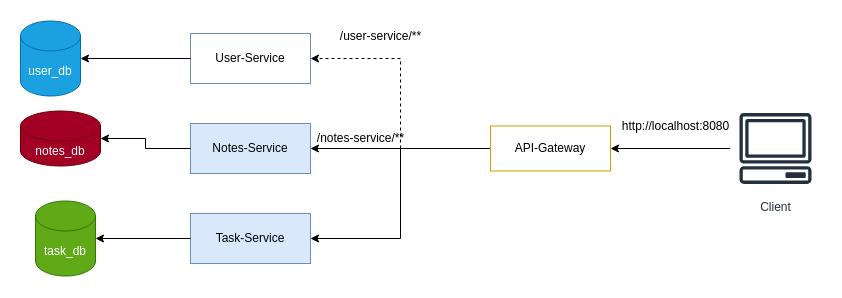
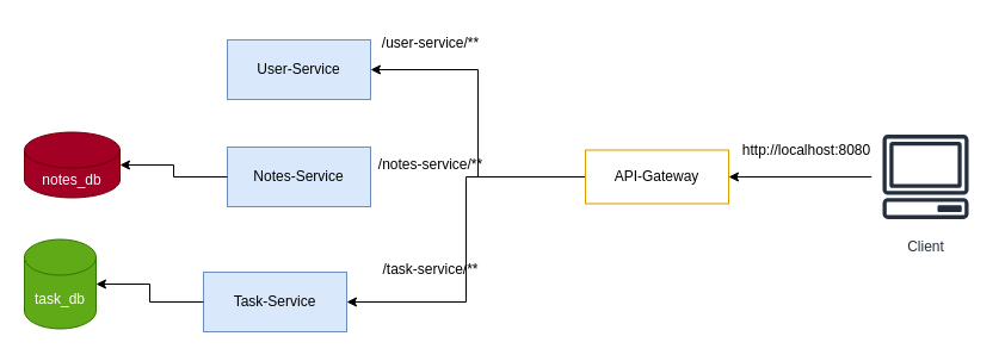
- <mxCell id="18" value="/user-service/**" style="text;html=1;align=center;verticalAlign=middle;resizable=0;points=[];autosize=1;strokeColor=none;fillColor=none;" vertex="1" parent="1"><mxGeometry x="330" y="20.5" width="100" height="30" as="geometry" /></mxCell>
+ <mxCell id="18" value="/user-service/**" style="text;html=1;align=center;verticalAlign=middle;resizable=0;points=[];autosize=1;strokeColor=none;fillColor=none;" vertex="1" parent="1"><mxGeometry x="310" y="20.5" width="100" height="30" as="geometry" /></mxCell>
- <mxCell id="9" value="user_db" style="shape=cylinder3;whiteSpace=wrap;html=1;boundedLbl=1;backgroundOutline=1;size=15;fillColor=#1ba1e2;fontColor=#ffffff;strokeColor=#006EAF;" vertex="1" parent="1"><mxGeometry x="20" y="20.5" width="60" height="75" as="geometry" /></mxCell>
- <mxCell id="12" style="edgeStyle=orthogonalEdgeStyle;rounded=0;orthogonalLoop=1;jettySize=auto;html=1;entryX=1;entryY=0.5;entryDx=0;entryDy=0;entryPerimeter=0;" edge="1" parent="1" source="2" target="9"><mxGeometry relative="1" as="geometry" /></mxCell>
- <mxCell id="2" value="User-Service" style="rounded=0;whiteSpace=wrap;html=1;fillColor=#ffffff;strokeColor=#6c8ebf;" vertex="1" parent="1"><mxGeometry x="190" y="33" width="120" height="50" as="geometry" /></mxCell>
+ <mxCell id="2" value="User-Service" style="rounded=0;whiteSpace=wrap;html=1;fillColor=#dae8fc;strokeColor=#6c8ebf;" vertex="1" parent="1"><mxGeometry x="190" y="33" width="120" height="50" as="geometry" /></mxCell>
- <mxCell id="5" style="edgeStyle=orthogonalEdgeStyle;rounded=0;orthogonalLoop=1;jettySize=auto;html=1;entryX=1;entryY=0.5;entryDx=0;entryDy=0;dashed=1;" edge="1" parent="1" source="8" target="2"><mxGeometry relative="1" as="geometry" /></mxCell>
+ <mxCell id="5" style="edgeStyle=orthogonalEdgeStyle;rounded=0;orthogonalLoop=1;jettySize=auto;html=1;entryX=1;entryY=0.5;entryDx=0;entryDy=0;" edge="1" parent="1" source="8" target="2"><mxGeometry relative="1" as="geometry" /></mxCell>
- <mxCell id="7" style="edgeStyle=orthogonalEdgeStyle;rounded=0;orthogonalLoop=1;jettySize=auto;html=1;entryX=1;entryY=0.5;entryDx=0;entryDy=0;" edge="1" parent="1" source="8" target="4"><mxGeometry relative="1" as="geometry" /></mxCell>
+ <mxCell id="20" value="/task-service/**" style="text;html=1;align=center;verticalAlign=middle;resizable=0;points=[];autosize=1;strokeColor=none;fillColor=none;" vertex="1" parent="1"><mxGeometry x="310" y="211" width="100" height="30" as="geometry" /></mxCell>
- <mxCell id="11" value="task_db" style="shape=cylinder3;whiteSpace=wrap;html=1;boundedLbl=1;backgroundOutline=1;size=15;fillColor=#60a917;fontColor=#ffffff;strokeColor=#2D7600;" vertex="1" parent="1"><mxGeometry x="35" y="200.5" width="60" height="75" as="geometry" /></mxCell>
+ <mxCell id="11" value="task_db" style="shape=cylinder3;whiteSpace=wrap;html=1;boundedLbl=1;backgroundOutline=1;size=15;fillColor=#60a917;fontColor=#ffffff;strokeColor=#2D7600;" vertex="1" parent="1"><mxGeometry x="20" y="200.5" width="60" height="75" as="geometry" /></mxCell>
- <mxCell id="3" value="Task-Service" style="rounded=0;whiteSpace=wrap;html=1;fillColor=#dae8fc;strokeColor=#6c8ebf;" vertex="1" parent="1"><mxGeometry x="190" y="213" width="120" height="50" as="geometry" /></mxCell>
+ <mxCell id="3" value="Task-Service" style="rounded=0;whiteSpace=wrap;html=1;fillColor=#dae8fc;strokeColor=#6c8ebf;" vertex="1" parent="1"><mxGeometry x="170" y="228" width="120" height="50" as="geometry" /></mxCell>
